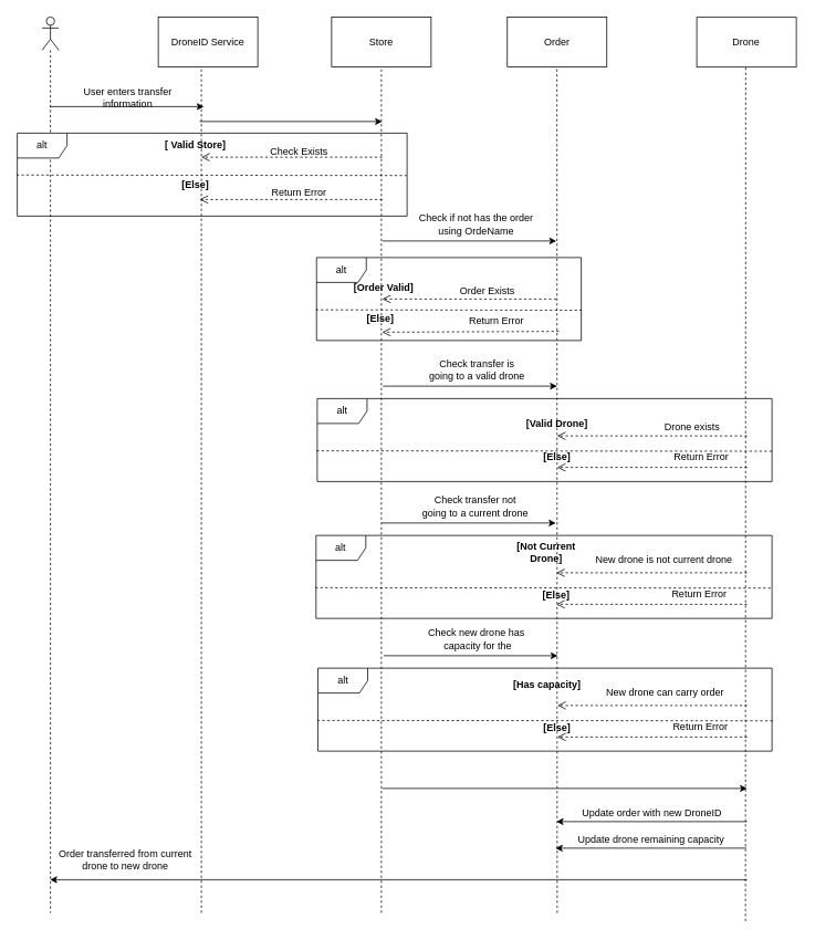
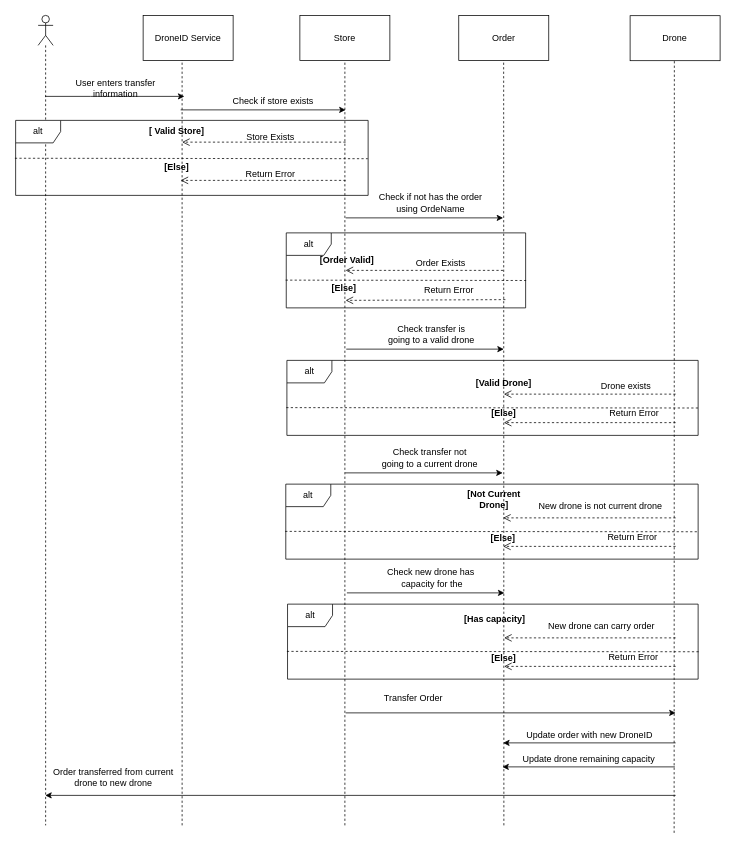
+ <mxCell id="10" value="Check if store exists" style="text;html=1;align=center;verticalAlign=middle;resizable=0;points=[];autosize=1;strokeColor=none;fillColor=none;" parent="1" vertex="1"><mxGeometry x="298" y="119" width="130" height="30" as="geometry" /></mxCell>
- <mxCell id="20" value="Check Exists" style="text;align=center;fontStyle=0;verticalAlign=middle;spacingLeft=3;spacingRight=3;strokeColor=none;rotatable=0;points=[[0,0.5],[1,0.5]];portConstraint=eastwest;" parent="1" vertex="1"><mxGeometry x="320" y="168" width="80" height="26" as="geometry" /></mxCell>
+ <mxCell id="20" value="Store Exists" style="text;align=center;fontStyle=0;verticalAlign=middle;spacingLeft=3;spacingRight=3;strokeColor=none;rotatable=0;points=[[0,0.5],[1,0.5]];portConstraint=eastwest;" parent="1" vertex="1"><mxGeometry x="320" y="168" width="80" height="26" as="geometry" /></mxCell>
+ <mxCell id="64" value="Transfer Order" style="text;html=1;align=center;verticalAlign=middle;resizable=0;points=[];autosize=1;strokeColor=none;fillColor=none;" parent="1" vertex="1"><mxGeometry x="500" y="915" width="100" height="30" as="geometry" /></mxCell>
